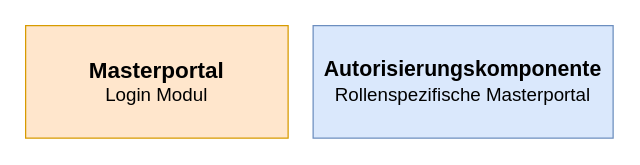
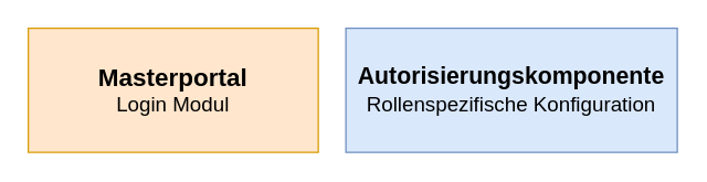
- <mxCell id="3" value="&lt;div&gt;&lt;span style=&quot;font-size: 17px;&quot;&gt;&lt;b&gt;Autorisierungskomponente&lt;/b&gt;&lt;/span&gt;&lt;/div&gt;&lt;div&gt;&lt;font style=&quot;font-size: 15px;&quot;&gt;Rollenspezifische Masterportal&lt;/font&gt;&lt;/div&gt;" style="rounded=0;whiteSpace=wrap;html=1;fillColor=#dae8fc;strokeColor=#6c8ebf;" vertex="1" parent="1"><mxGeometry x="250" y="20" width="240" height="90" as="geometry" /></mxCell>
+ <mxCell id="3" value="&lt;div&gt;&lt;span style=&quot;font-size: 17px;&quot;&gt;&lt;b&gt;Autorisierungskomponente&lt;/b&gt;&lt;/span&gt;&lt;/div&gt;&lt;div&gt;&lt;font style=&quot;font-size: 15px;&quot;&gt;Rollenspezifische Konfiguration&lt;/font&gt;&lt;/div&gt;" style="rounded=0;whiteSpace=wrap;html=1;fillColor=#dae8fc;strokeColor=#6c8ebf;" vertex="1" parent="1"><mxGeometry x="250" y="20" width="240" height="90" as="geometry" /></mxCell>
